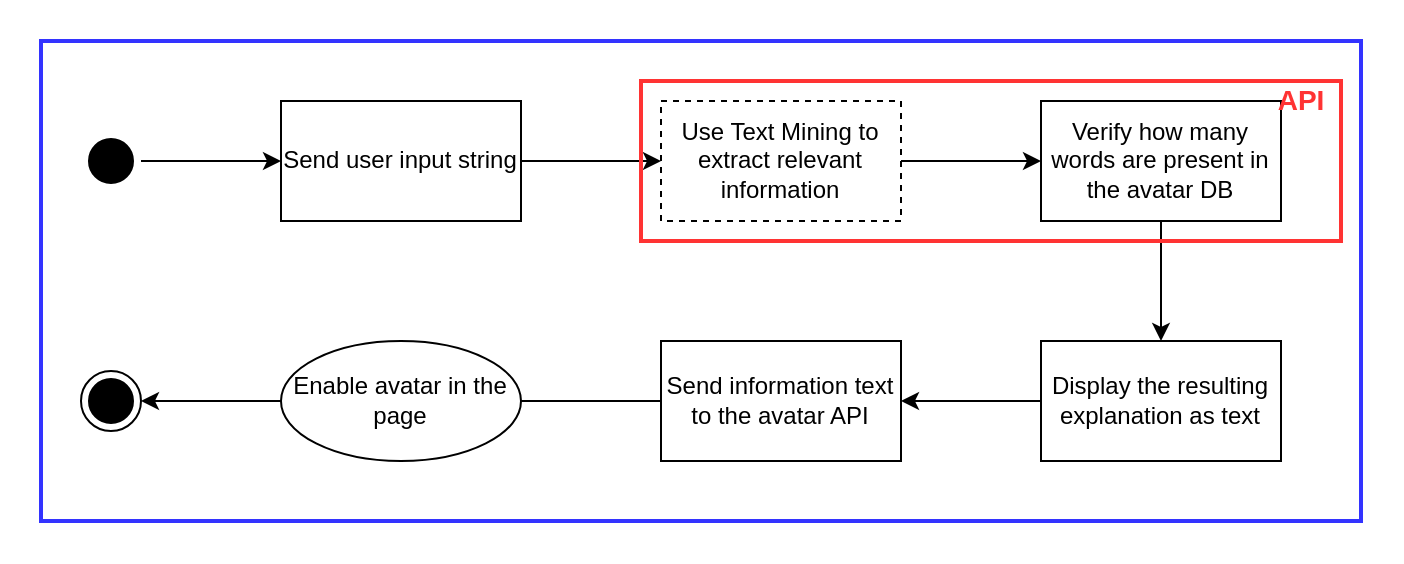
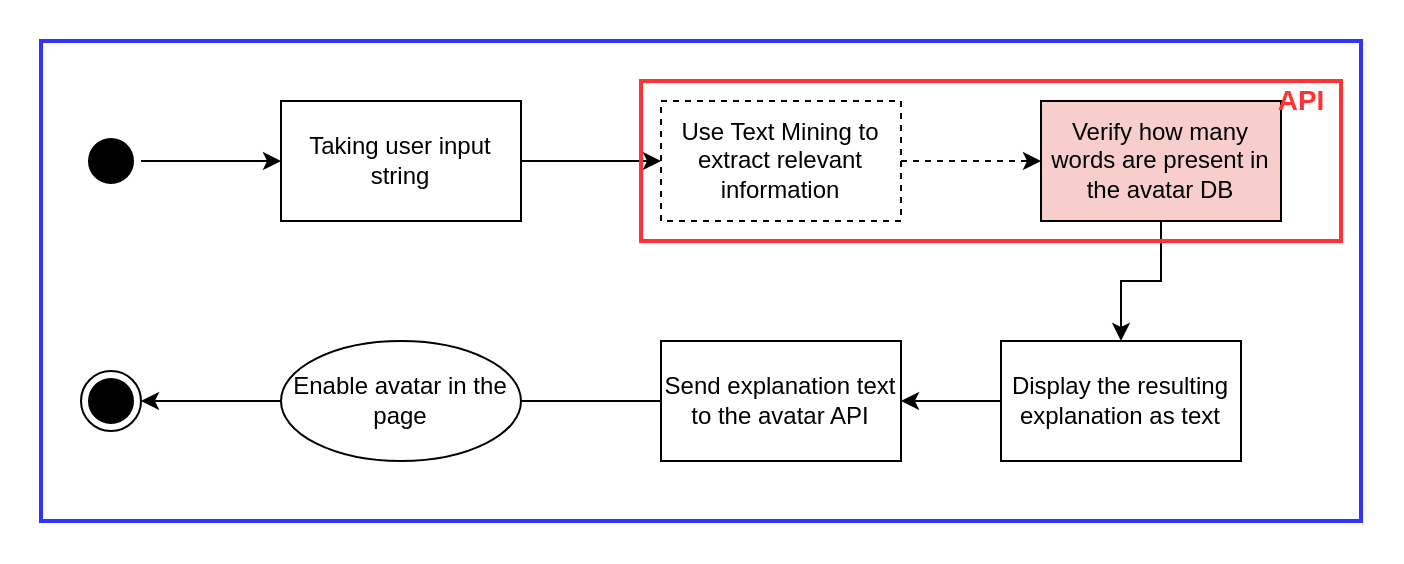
- <mxCell id="7" value="Send user input string" style="rounded=0;whiteSpace=wrap;html=1;strokeColor=#000000;fillColor=#FFFFFF;" parent="1" vertex="1"><mxGeometry x="140" y="50" width="120" height="60" as="geometry" /></mxCell>
+ <mxCell id="7" value="Taking user input string" style="rounded=0;whiteSpace=wrap;html=1;strokeColor=#000000;fillColor=#FFFFFF;" parent="1" vertex="1"><mxGeometry x="140" y="50" width="120" height="60" as="geometry" /></mxCell>
- <mxCell id="8" value="" style="edgeStyle=orthogonalEdgeStyle;rounded=0;orthogonalLoop=1;jettySize=auto;html=1;" parent="1" source="9" target="11" edge="1"><mxGeometry relative="1" as="geometry" /></mxCell>
+ <mxCell id="8" value="" style="edgeStyle=orthogonalEdgeStyle;rounded=0;orthogonalLoop=1;jettySize=auto;html=1;dashed=1;" parent="1" source="9" target="11" edge="1"><mxGeometry relative="1" as="geometry" /></mxCell>
- <mxCell id="11" value="Verify how many words are present in the avatar DB" style="rounded=0;whiteSpace=wrap;html=1;strokeColor=#000000;fillColor=#FFFFFF;" parent="1" vertex="1"><mxGeometry x="520" y="50" width="120" height="60" as="geometry" /></mxCell>
+ <mxCell id="11" value="Verify how many words are present in the avatar DB" style="rounded=0;whiteSpace=wrap;html=1;strokeColor=#000000;fillColor=#f8cecc;" parent="1" vertex="1"><mxGeometry x="520" y="50" width="120" height="60" as="geometry" /></mxCell>
- <mxCell id="15" value="Send information text to the avatar API" style="rounded=0;whiteSpace=wrap;html=1;strokeColor=#000000;fillColor=#FFFFFF;" parent="1" vertex="1"><mxGeometry x="330" y="170" width="120" height="60" as="geometry" /></mxCell>
+ <mxCell id="15" value="Send explanation text to the avatar API" style="rounded=0;whiteSpace=wrap;html=1;strokeColor=#000000;fillColor=#FFFFFF;" parent="1" vertex="1"><mxGeometry x="330" y="170" width="120" height="60" as="geometry" /></mxCell>
- <mxCell id="13" value="Display the resulting explanation as text" style="rounded=0;whiteSpace=wrap;html=1;strokeColor=#000000;fillColor=#FFFFFF;" parent="1" vertex="1"><mxGeometry x="520" y="170" width="120" height="60" as="geometry" /></mxCell>
+ <mxCell id="13" value="Display the resulting explanation as text" style="rounded=0;whiteSpace=wrap;html=1;strokeColor=#000000;fillColor=#FFFFFF;" parent="1" vertex="1"><mxGeometry x="500" y="170" width="120" height="60" as="geometry" /></mxCell>
